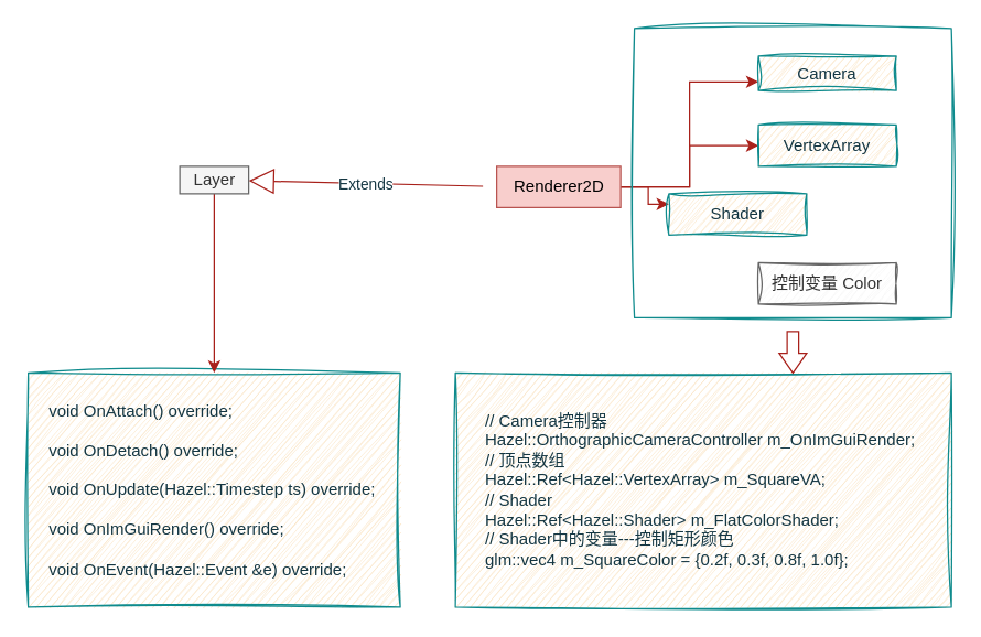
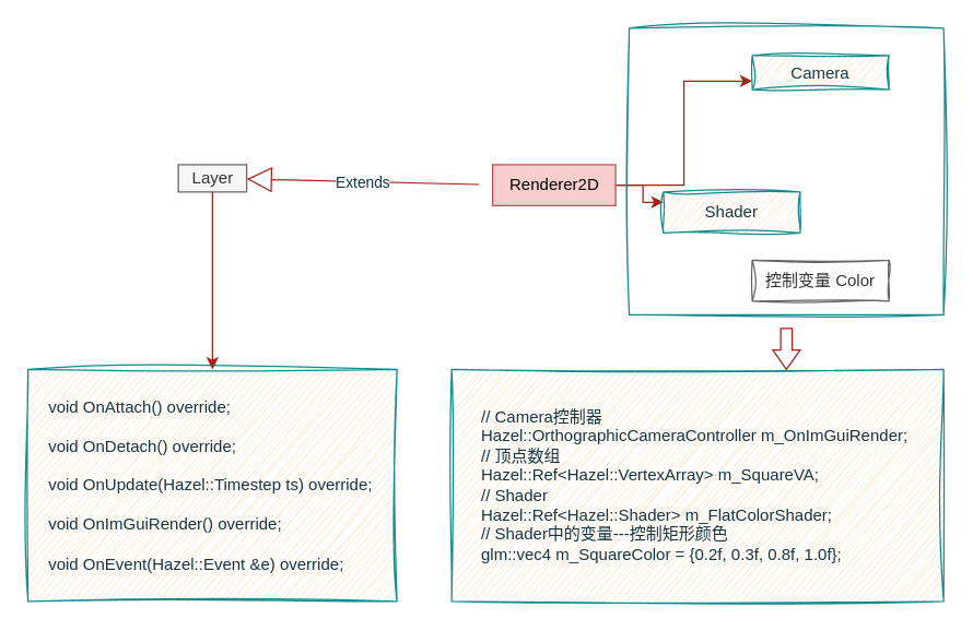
- <mxCell id="5" value="" style="edgeStyle=orthogonalEdgeStyle;rounded=0;orthogonalLoop=1;jettySize=auto;html=1;strokeColor=#A8201A;fontColor=#143642;fillColor=#FAE5C7;" edge="1" parent="1" source="7" target="14"><mxGeometry relative="1" as="geometry" /></mxCell>
- <mxCell id="14" value="VertexArray" style="whiteSpace=wrap;html=1;strokeColor=#0F8B8D;fontColor=#143642;fillColor=#FAE5C7;sketch=1;curveFitting=1;jiggle=2;" vertex="1" parent="1"><mxGeometry x="550" y="90" width="100" height="30" as="geometry" /></mxCell>
